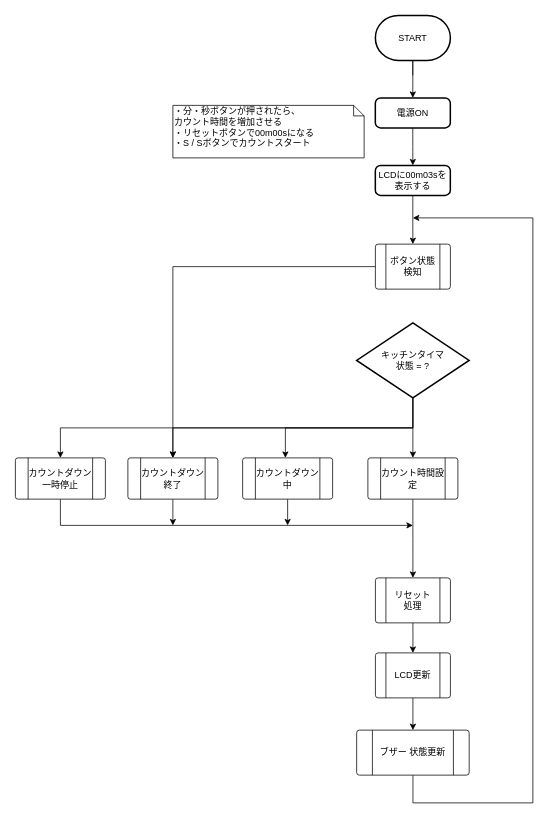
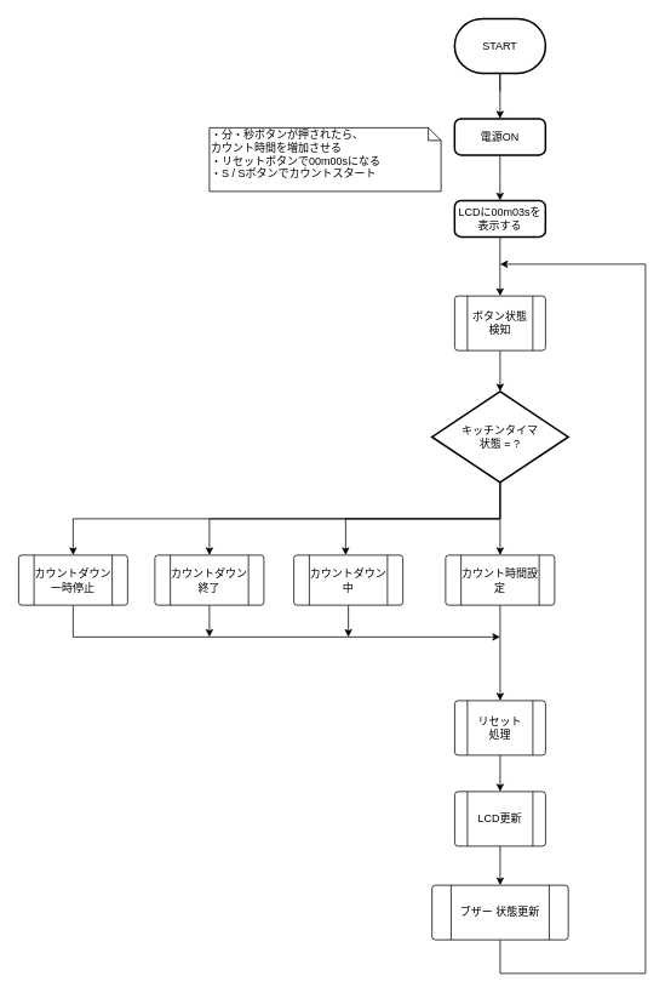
- <mxCell id="8" value="" style="edgeStyle=orthogonalEdgeStyle;rounded=0;orthogonalLoop=1;jettySize=auto;html=1;" edge="1" parent="1" source="9" target="21"><mxGeometry relative="1" as="geometry" /></mxCell>
+ <mxCell id="8" value="" style="edgeStyle=orthogonalEdgeStyle;rounded=0;orthogonalLoop=1;jettySize=auto;html=1;" edge="1" parent="1" source="9" target="15"><mxGeometry relative="1" as="geometry" /></mxCell>
